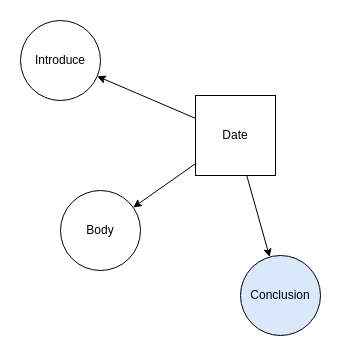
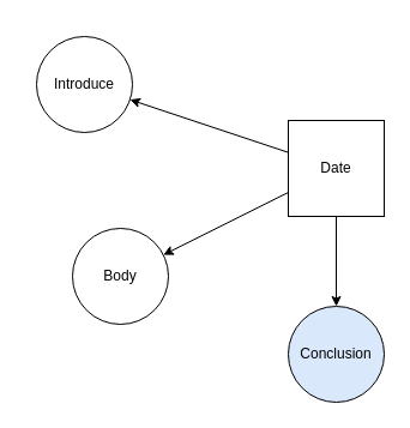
- <mxCell id="6" value="Introduce" style="ellipse;whiteSpace=wrap;html=1;" vertex="1" parent="1"><mxGeometry x="20" y="20" width="80" height="80" as="geometry" /></mxCell>
+ <mxCell id="6" value="Introduce" style="ellipse;whiteSpace=wrap;html=1;" vertex="1" parent="1"><mxGeometry x="30" y="30" width="80" height="80" as="geometry" /></mxCell>
- <mxCell id="5" value="Date" style="whiteSpace=wrap;html=1;aspect=fixed;" vertex="1" parent="1"><mxGeometry x="195" y="95" width="80" height="80" as="geometry" /></mxCell>
+ <mxCell id="5" value="Date" style="whiteSpace=wrap;html=1;aspect=fixed;" vertex="1" parent="1"><mxGeometry x="240" y="100" width="80" height="80" as="geometry" /></mxCell>
